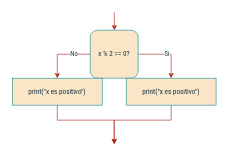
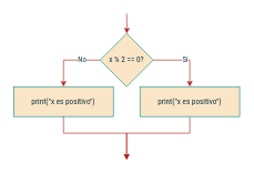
- <mxCell id="5" value="x % 2 == 0?" style="whiteSpace=wrap;html=1;fillColor=#FAE5C7;strokeColor=#0F8B8D;fontColor=#143642;fontFamily=Roboto Condensed;fontSource=https%3A%2F%2Ffonts.googleapis.com%2Fcss%3Ffamily%3DRoboto%2BCondensed;rounded=1;" parent="1" vertex="1"><mxGeometry x="150" y="50" width="80" height="80" as="geometry" /></mxCell>
+ <mxCell id="5" value="x % 2 == 0?" style="rhombus;whiteSpace=wrap;html=1;fillColor=#FAE5C7;strokeColor=#0F8B8D;fontColor=#143642;fontFamily=Roboto Condensed;fontSource=https%3A%2F%2Ffonts.googleapis.com%2Fcss%3Ffamily%3DRoboto%2BCondensed;" parent="1" vertex="1"><mxGeometry x="150" y="50" width="80" height="80" as="geometry" /></mxCell>
